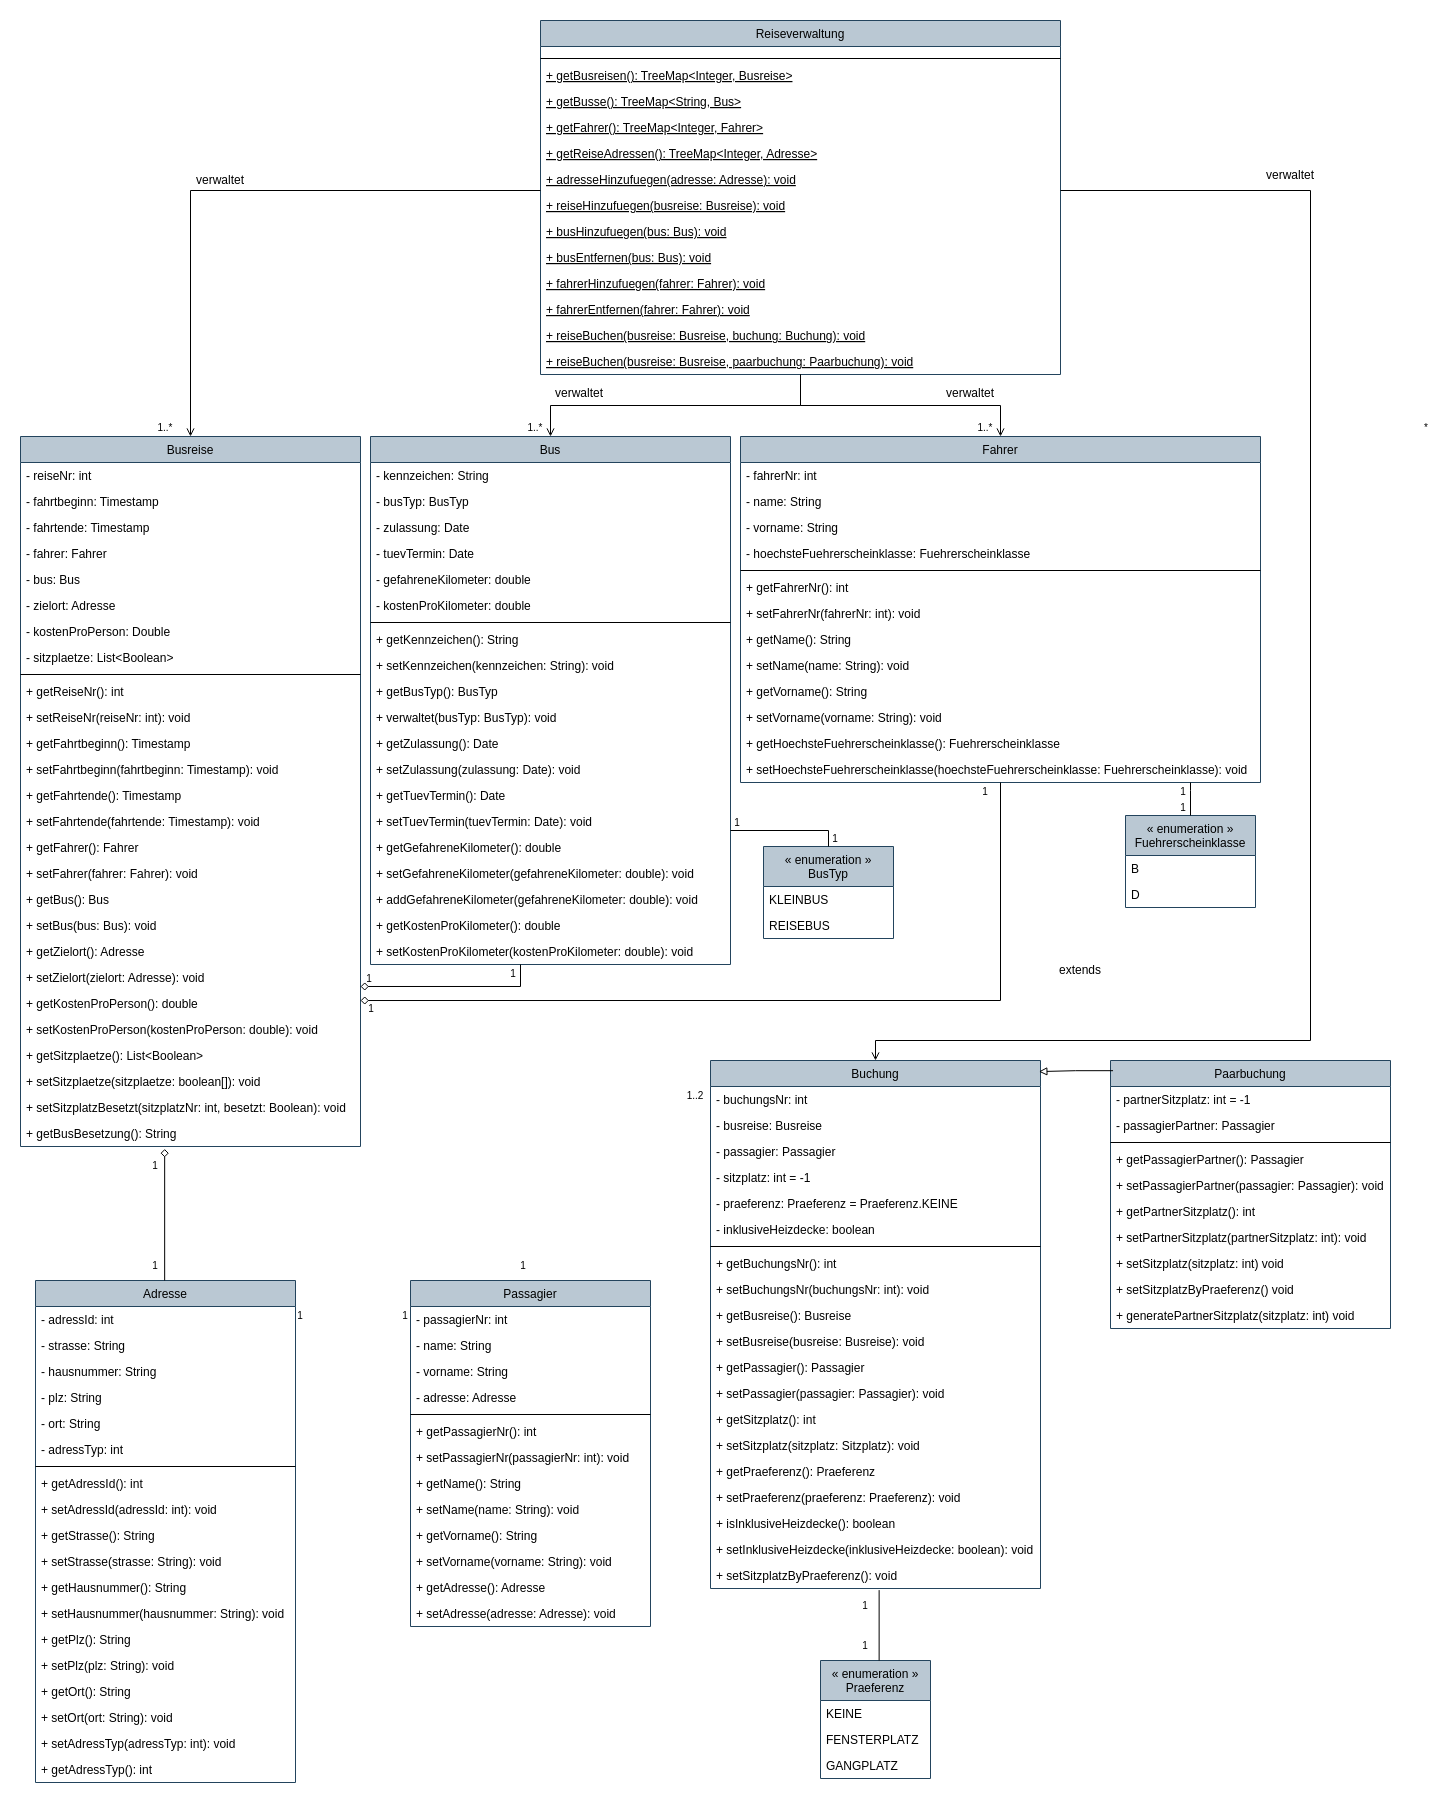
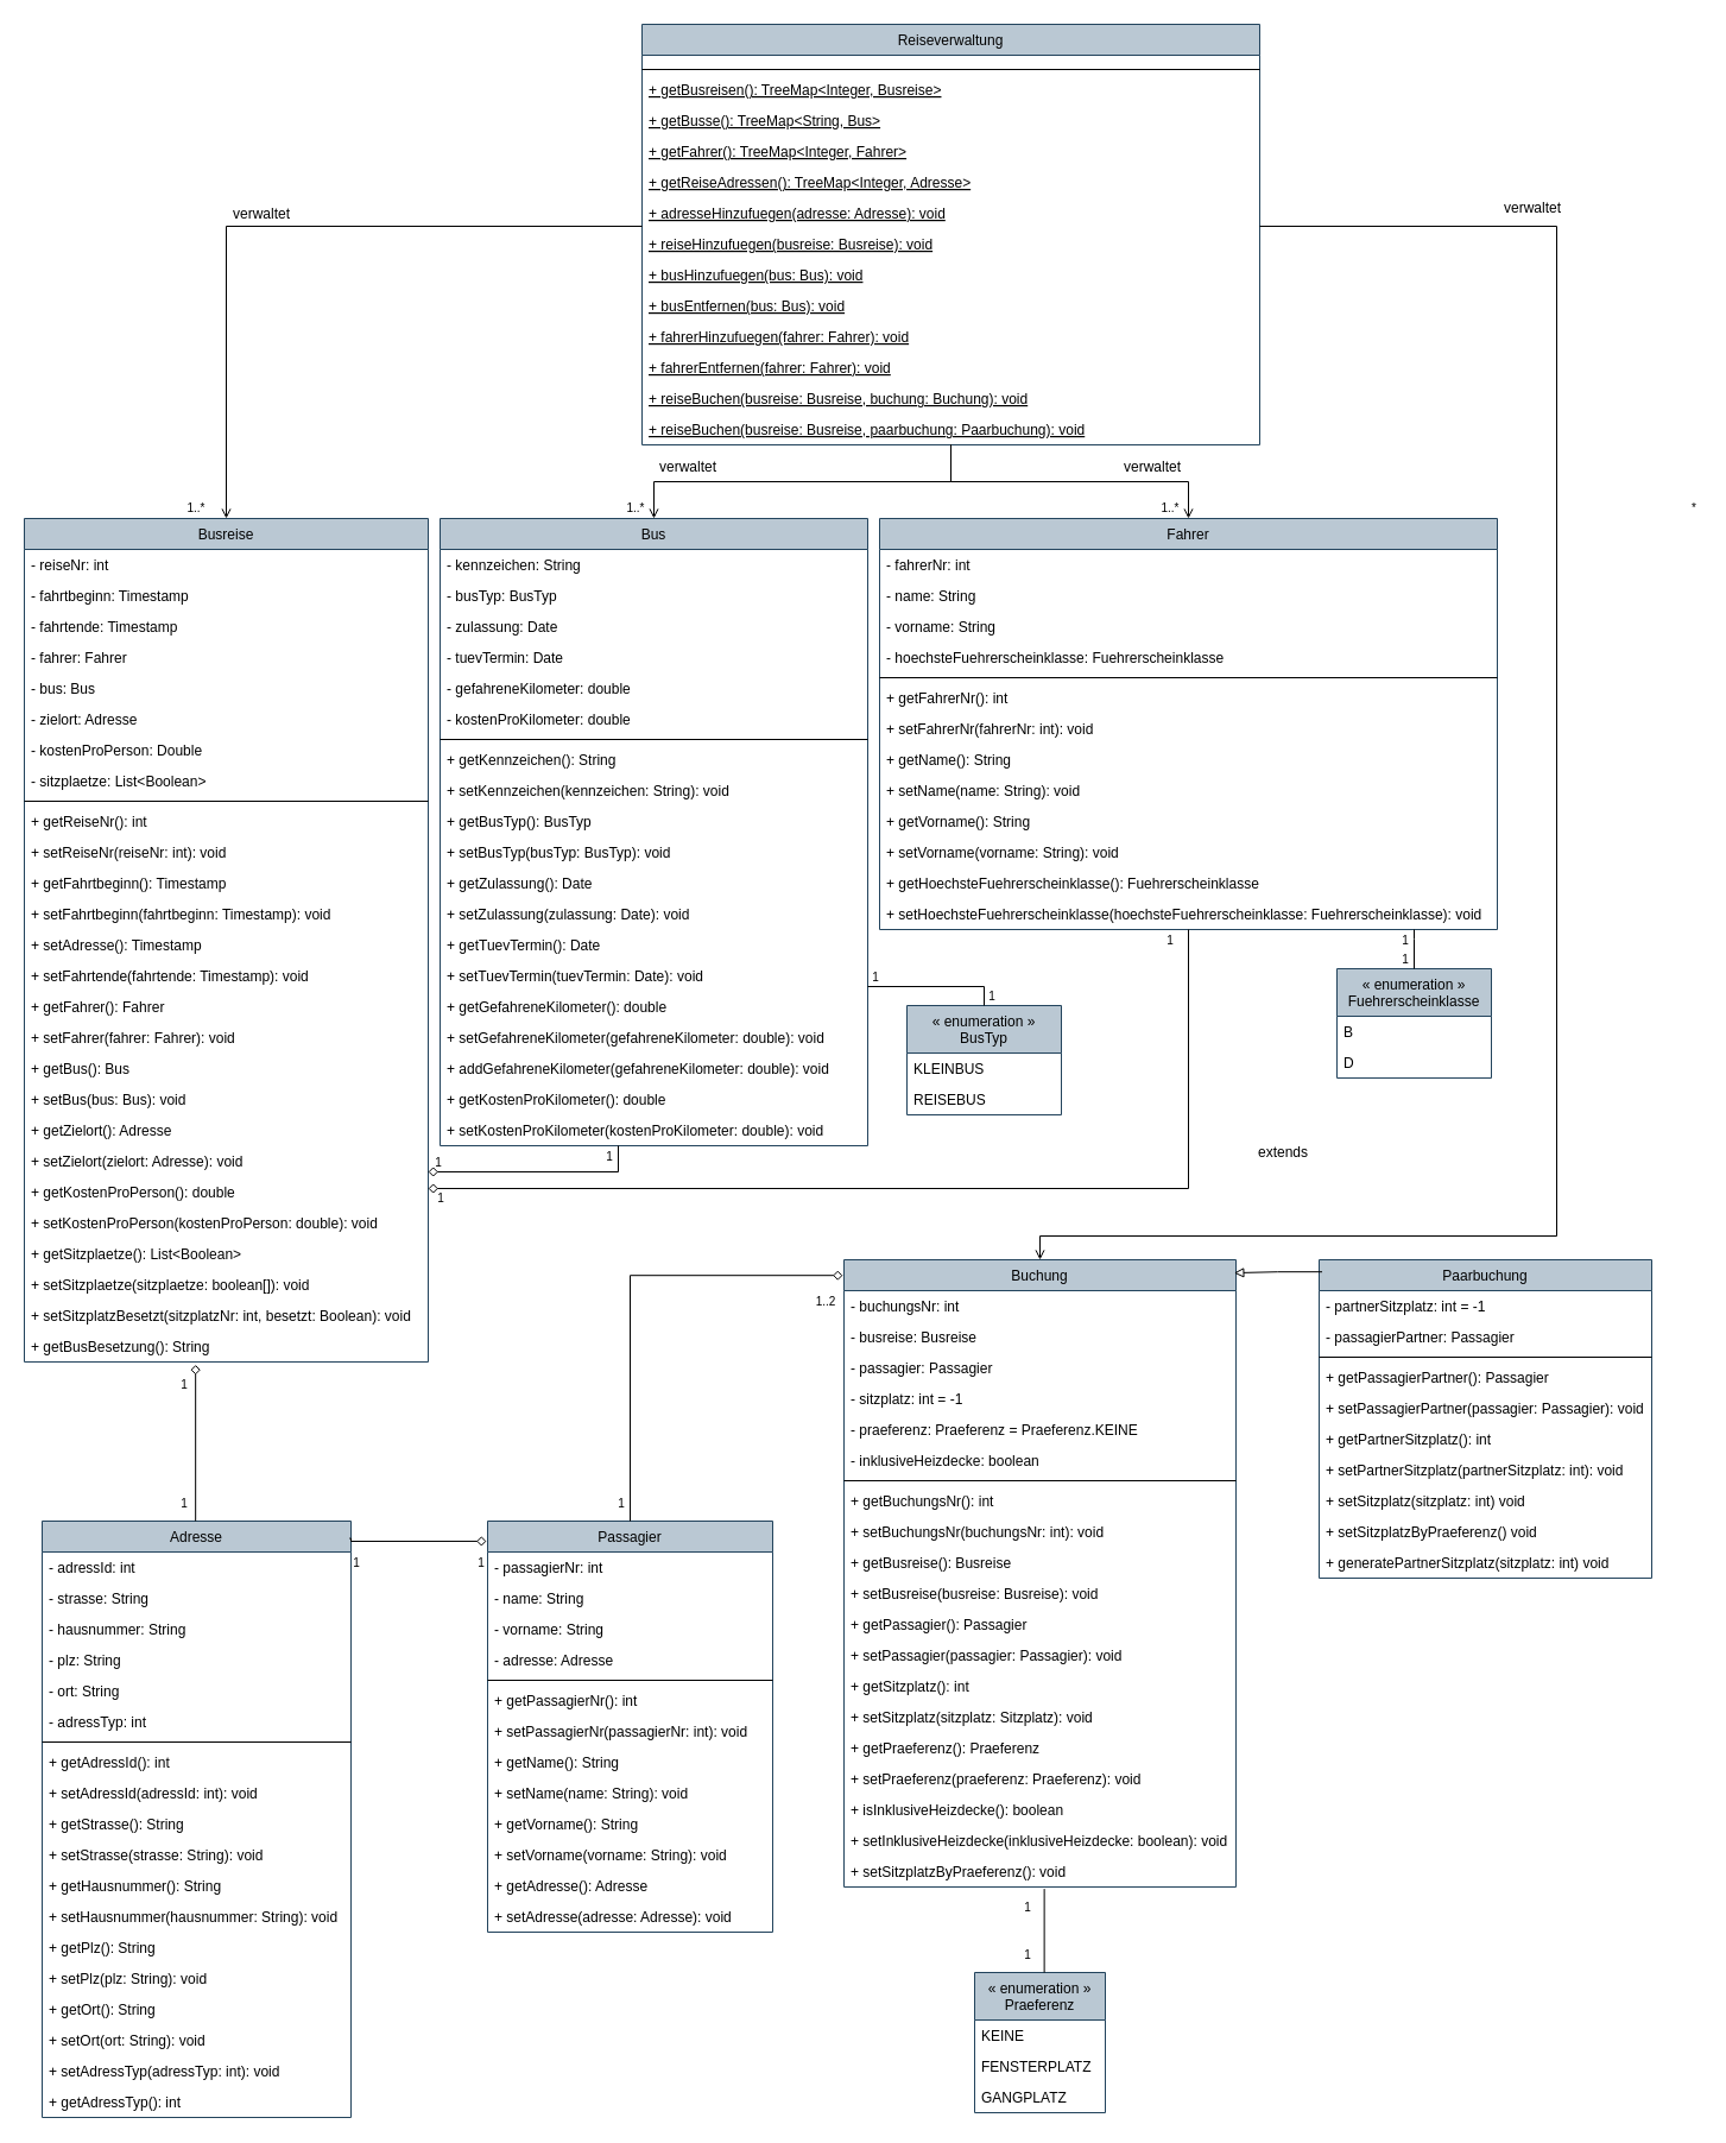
- <mxCell id="69" value="+ verwaltet(busTyp: BusTyp): void" style="text;align=left;verticalAlign=top;spacingLeft=4;spacingRight=4;overflow=hidden;rotatable=0;points=[[0,0.5],[1,0.5]];portConstraint=eastwest;rounded=0;shadow=0;html=0;" parent="58" vertex="1"><mxGeometry y="268" width="360" height="26" as="geometry" /></mxCell>
+ <mxCell id="69" value="+ setBusTyp(busTyp: BusTyp): void" style="text;align=left;verticalAlign=top;spacingLeft=4;spacingRight=4;overflow=hidden;rotatable=0;points=[[0,0.5],[1,0.5]];portConstraint=eastwest;rounded=0;shadow=0;html=0;" parent="58" vertex="1"><mxGeometry y="268" width="360" height="26" as="geometry" /></mxCell>
- <mxCell id="30" value="+ getFahrtende(): Timestamp" style="text;align=left;verticalAlign=top;spacingLeft=4;spacingRight=4;overflow=hidden;rotatable=0;points=[[0,0.5],[1,0.5]];portConstraint=eastwest;rounded=0;shadow=0;html=0;" parent="16" vertex="1"><mxGeometry y="346" width="340" height="26" as="geometry" /></mxCell>
+ <mxCell id="30" value="+ setAdresse(): Timestamp" style="text;align=left;verticalAlign=top;spacingLeft=4;spacingRight=4;overflow=hidden;rotatable=0;points=[[0,0.5],[1,0.5]];portConstraint=eastwest;rounded=0;shadow=0;html=0;" parent="16" vertex="1"><mxGeometry y="346" width="340" height="26" as="geometry" /></mxCell>
+ <mxCell id="127" value="" style="endArrow=diamond;html=1;rounded=0;edgeStyle=orthogonalEdgeStyle;endFill=0;exitX=0.5;exitY=0;exitDx=0;exitDy=0;entryX=-0.003;entryY=0.025;entryDx=0;entryDy=0;entryPerimeter=0;" parent="1" edge="1" target="79" source="44"><mxGeometry width="50" height="50" relative="1" as="geometry"><mxPoint x="1150" y="1008" as="sourcePoint" /><mxPoint x="870" y="1110" as="targetPoint" /><Array as="points" /></mxGeometry></mxCell>
+ <mxCell id="180" value="" style="endArrow=diamond;html=1;rounded=0;edgeStyle=orthogonalEdgeStyle;endFill=0;startArrow=none;startFill=0;exitX=0.995;exitY=0.029;exitDx=0;exitDy=0;entryX=-0.004;entryY=0.049;entryDx=0;entryDy=0;entryPerimeter=0;exitPerimeter=0;" parent="1" edge="1" target="44" source="156"><mxGeometry width="50" height="50" relative="1" as="geometry"><mxPoint x="980" y="1023" as="sourcePoint" /><mxPoint x="1030" y="1023" as="targetPoint" /><Array as="points"><mxPoint x="295" y="1295" /><mxPoint x="295" y="1297" /></Array></mxGeometry></mxCell>
